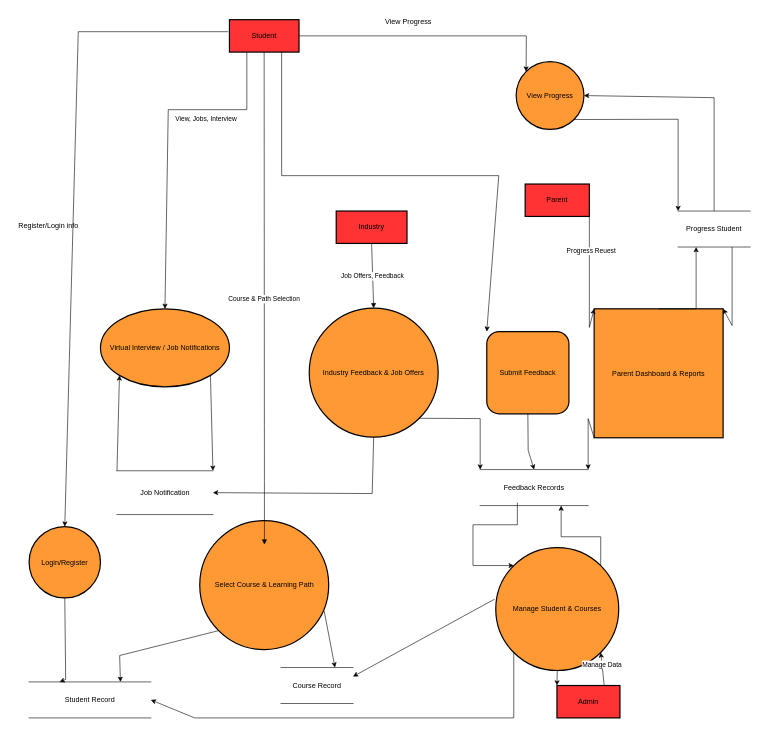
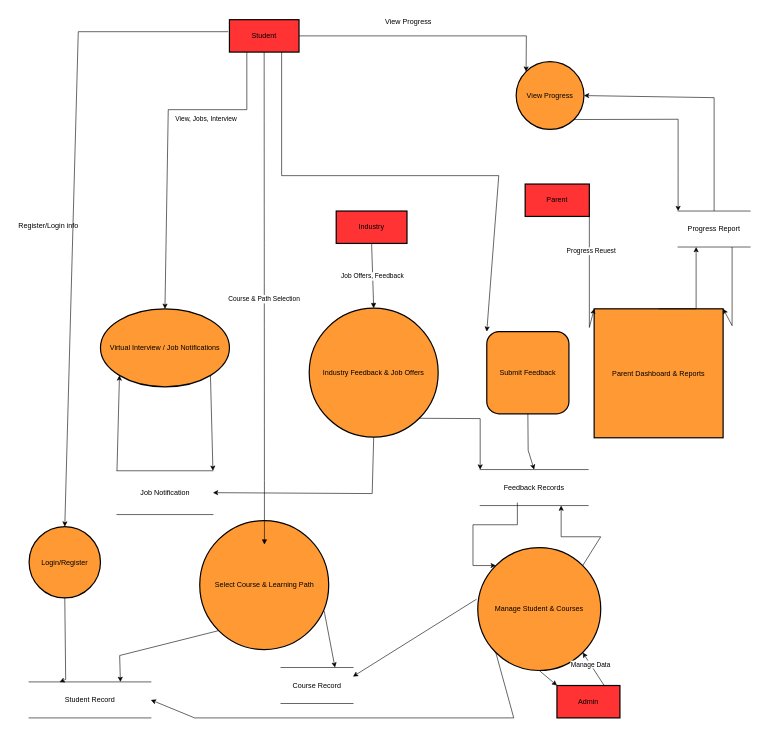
- <mxCell id="20" value="Progress Student" style="shape=partialRectangle;whiteSpace=wrap;html=1;left=0;right=0;fillColor=none;" vertex="1" parent="1"><mxGeometry x="1130" y="351" width="120" height="60" as="geometry" /></mxCell>
+ <mxCell id="20" value="Progress Report" style="shape=partialRectangle;whiteSpace=wrap;html=1;left=0;right=0;fillColor=none;" vertex="1" parent="1"><mxGeometry x="1130" y="351" width="120" height="60" as="geometry" /></mxCell>
- <mxCell id="40" value="" style="endArrow=classic;html=1;rounded=0;exitX=0;exitY=1;exitDx=0;exitDy=0;entryX=1;entryY=0;entryDx=0;entryDy=0;" edge="1" parent="1" source="12" target="17"><mxGeometry width="50" height="50" relative="1" as="geometry"><mxPoint x="950" y="822" as="sourcePoint" /><mxPoint x="1000" y="772" as="targetPoint" /><Array as="points"><mxPoint x="980" y="697" /></Array></mxGeometry></mxCell>
- <mxCell id="11" value="Manage Student &amp; Courses" style="ellipse;aspect=fixed;strokeWidth=2;whiteSpace=wrap;fillColor=#FF9933;" vertex="1" parent="1"><mxGeometry x="826" y="912" width="205" height="205" as="geometry" /></mxCell>
+ <mxCell id="11" value="Manage Student &amp; Courses" style="ellipse;aspect=fixed;strokeWidth=2;whiteSpace=wrap;fillColor=#FF9933;" vertex="1" parent="1"><mxGeometry x="796" y="912" width="205" height="205" as="geometry" /></mxCell>
